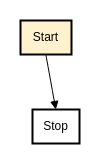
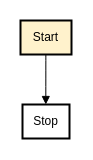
- <mxCell id="3" value="Stop" style="whiteSpace=wrap;strokeWidth=2;" vertex="1" parent="1"><mxGeometry x="32" y="109" width="47" height="34" as="geometry" /></mxCell>
+ <mxCell id="3" value="Stop" style="whiteSpace=wrap;strokeWidth=2;" vertex="1" parent="1"><mxGeometry x="22" y="104" width="47" height="34" as="geometry" /></mxCell>
